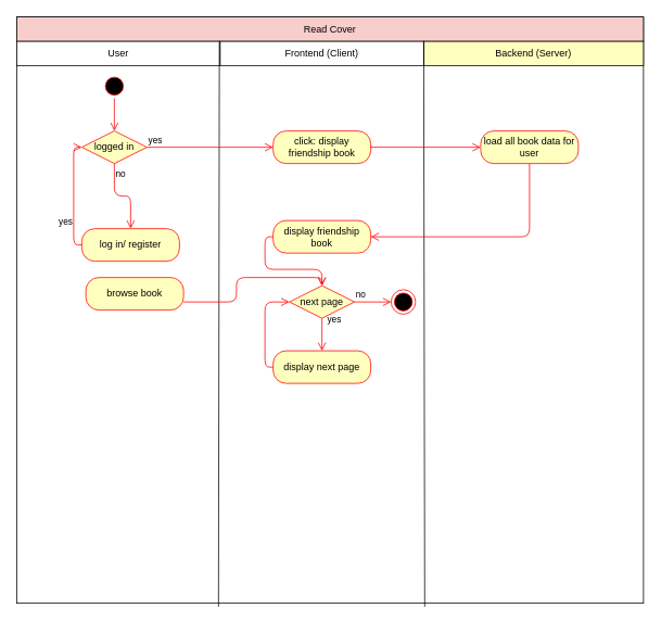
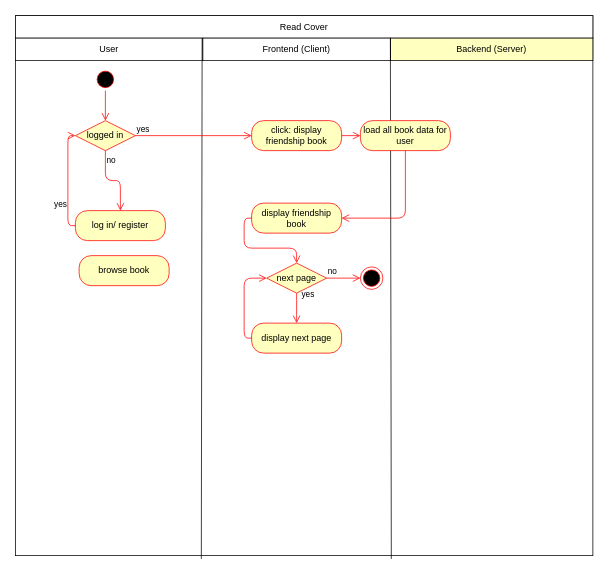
- <mxCell id="3" value="Read Cover" style="rounded=0;whiteSpace=wrap;html=1;fillColor=#f8cecc;" parent="1" vertex="1"><mxGeometry x="20" y="20" width="770" height="30" as="geometry" /></mxCell>
+ <mxCell id="3" value="Read Cover" style="rounded=0;whiteSpace=wrap;html=1;" parent="1" vertex="1"><mxGeometry x="20" y="20" width="770" height="30" as="geometry" /></mxCell>
- <mxCell id="18" value="load all book data for user" style="rounded=1;whiteSpace=wrap;html=1;arcSize=40;fontColor=#000000;fillColor=#ffffc0;strokeColor=#ff0000;" vertex="1" parent="1"><mxGeometry x="590" y="160" width="120" height="40" as="geometry" /></mxCell>
+ <mxCell id="18" value="load all book data for user" style="rounded=1;whiteSpace=wrap;html=1;arcSize=40;fontColor=#000000;fillColor=#ffffc0;strokeColor=#ff0000;" vertex="1" parent="1"><mxGeometry x="480" y="160" width="120" height="40" as="geometry" /></mxCell>
- <mxCell id="26" value="" style="edgeStyle=orthogonalEdgeStyle;html=1;verticalAlign=bottom;endArrow=open;endSize=8;strokeColor=#ff0000;exitX=1;exitY=0.75;exitDx=0;exitDy=0;entryX=0.5;entryY=0;entryDx=0;entryDy=0;" edge="1" parent="1" source="23" target="25"><mxGeometry relative="1" as="geometry"><mxPoint x="405" y="450" as="targetPoint" /><mxPoint x="250" y="410" as="sourcePoint" /></mxGeometry></mxCell>
